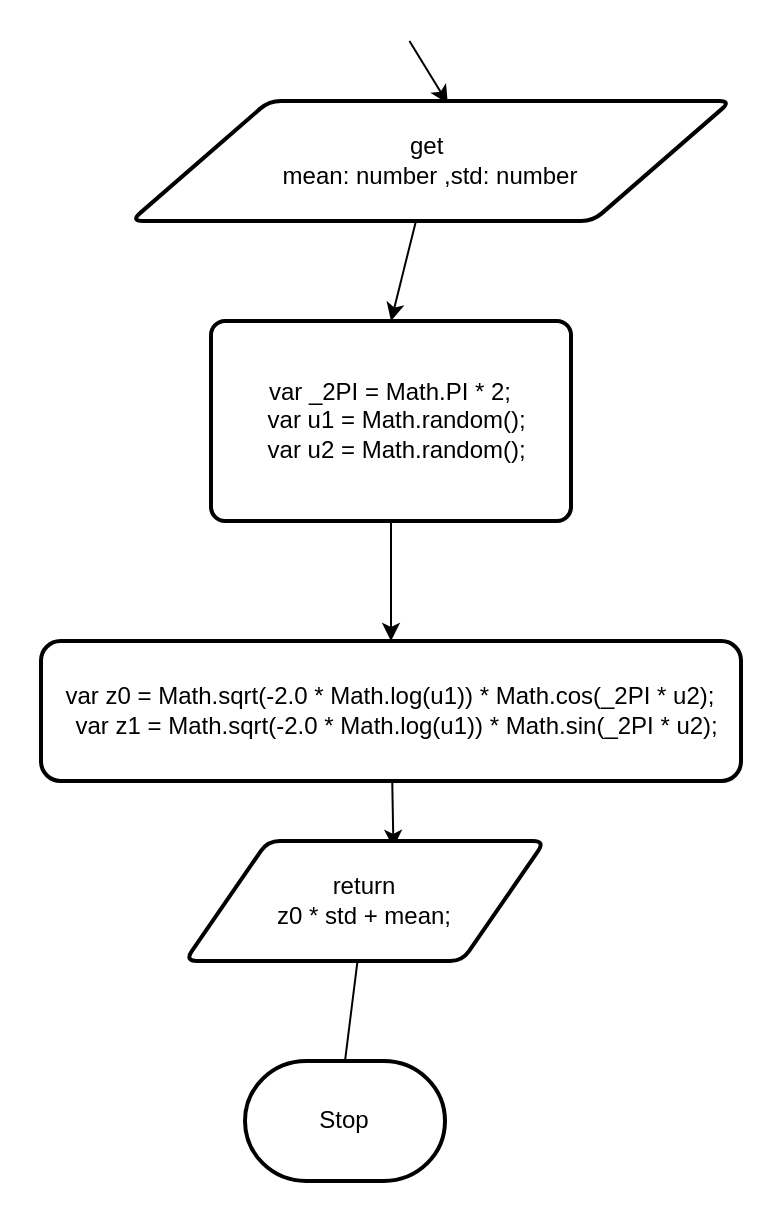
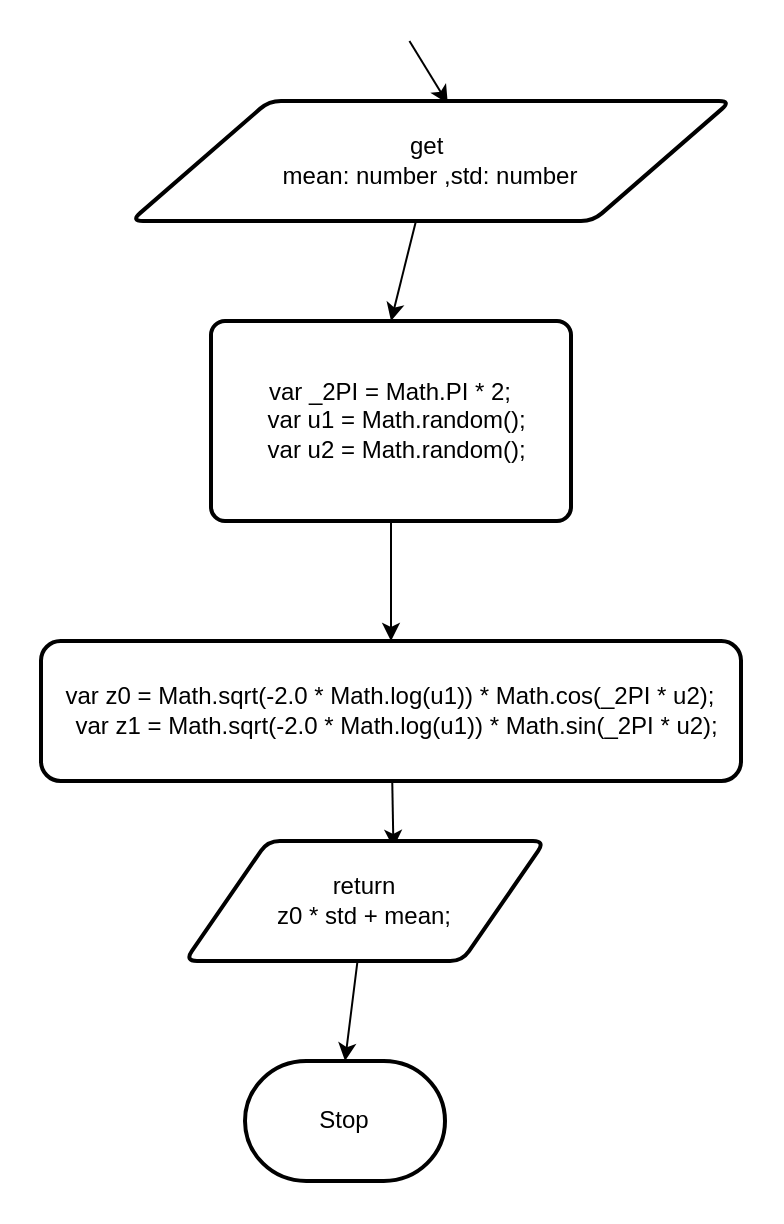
- <mxCell id="9" style="edgeStyle=none;html=1;entryX=0.5;entryY=0;entryDx=0;entryDy=0;entryPerimeter=0;endArrow=none;" edge="1" parent="1" source="10" target="11"><mxGeometry relative="1" as="geometry"><mxPoint x="182" y="530" as="targetPoint" /></mxGeometry></mxCell>
+ <mxCell id="9" style="edgeStyle=none;html=1;entryX=0.5;entryY=0;entryDx=0;entryDy=0;entryPerimeter=0;" edge="1" parent="1" source="10" target="11"><mxGeometry relative="1" as="geometry"><mxPoint x="182" y="530" as="targetPoint" /></mxGeometry></mxCell>
